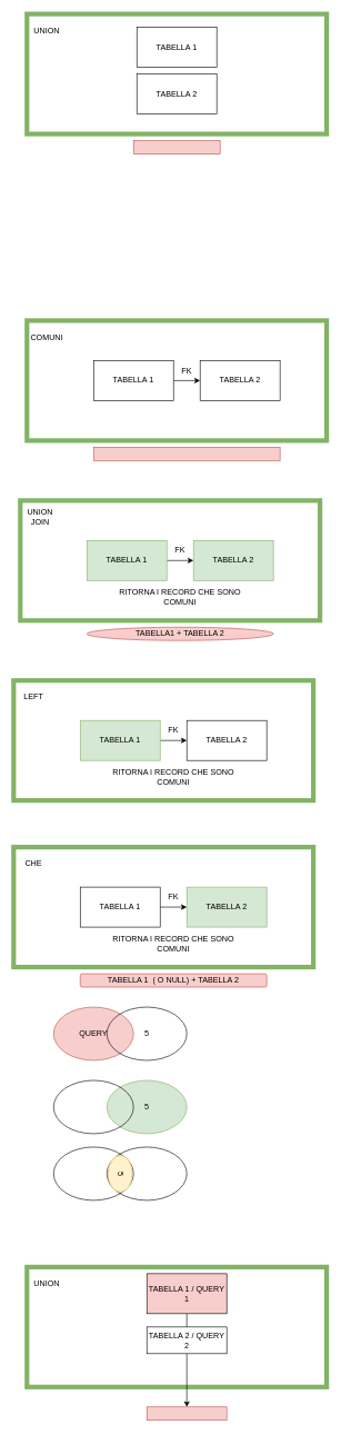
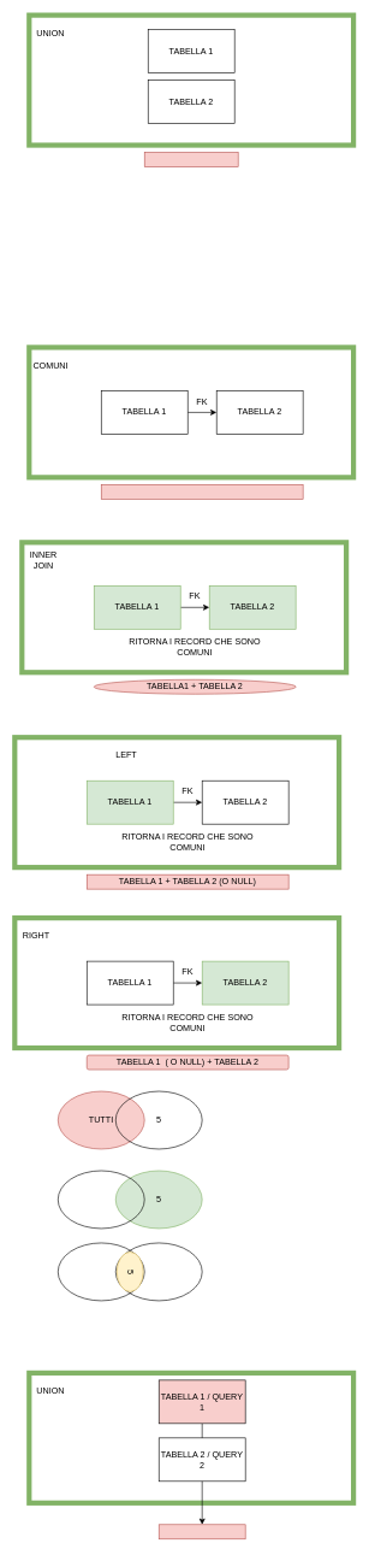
- <mxCell id="16" value="UNION JOIN" style="text;html=1;align=center;verticalAlign=middle;whiteSpace=wrap;rounded=0;" parent="10" vertex="1"><mxGeometry y="10" width="60" height="30" as="geometry" /></mxCell>
+ <mxCell id="16" value="INNER JOIN" style="text;html=1;align=center;verticalAlign=middle;whiteSpace=wrap;rounded=0;" parent="10" vertex="1"><mxGeometry y="10" width="60" height="30" as="geometry" /></mxCell>
- <mxCell id="38" value="LEFT" style="text;html=1;align=center;verticalAlign=middle;whiteSpace=wrap;rounded=0;" vertex="1" parent="32"><mxGeometry y="10" width="60" height="30" as="geometry" /></mxCell>
+ <mxCell id="38" value="LEFT" style="text;html=1;align=center;verticalAlign=middle;whiteSpace=wrap;rounded=0;" vertex="1" parent="32"><mxGeometry x="125" y="10" width="60" height="30" as="geometry" /></mxCell>
+ <mxCell id="37" value="TABELLA 1 + TABELLA 2 (O NULL)" style="rounded=0;whiteSpace=wrap;html=1;fillColor=#f8cecc;strokeColor=#b85450;" vertex="1" parent="32"><mxGeometry x="100" y="190" width="280" height="20" as="geometry" /></mxCell>
- <mxCell id="47" value="CHE" style="text;html=1;align=center;verticalAlign=middle;whiteSpace=wrap;rounded=0;" vertex="1" parent="41"><mxGeometry y="10" width="60" height="30" as="geometry" /></mxCell>
+ <mxCell id="47" value="RIGHT" style="text;html=1;align=center;verticalAlign=middle;whiteSpace=wrap;rounded=0;" vertex="1" parent="41"><mxGeometry y="10" width="60" height="30" as="geometry" /></mxCell>
- <mxCell id="52" value="QUERY" style="ellipse;whiteSpace=wrap;html=1;fillColor=#f8cecc;strokeColor=#b85450;" vertex="1" parent="1"><mxGeometry x="80" y="1510" width="120" height="80" as="geometry" /></mxCell>
+ <mxCell id="52" value="TUTTI" style="ellipse;whiteSpace=wrap;html=1;fillColor=#f8cecc;strokeColor=#b85450;" vertex="1" parent="1"><mxGeometry x="80" y="1510" width="120" height="80" as="geometry" /></mxCell>
- <mxCell id="23" value="TABELLA 2 / QUERY 2" style="rounded=0;whiteSpace=wrap;html=1;" parent="19" vertex="1"><mxGeometry x="180" y="90" width="120" height="40" as="geometry" /></mxCell>
+ <mxCell id="23" value="TABELLA 2 / QUERY 2" style="rounded=0;whiteSpace=wrap;html=1;" parent="19" vertex="1"><mxGeometry x="180" y="90" width="120" height="60" as="geometry" /></mxCell>
